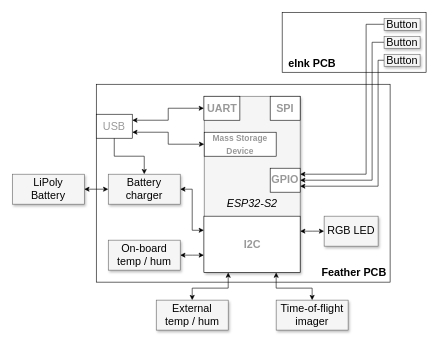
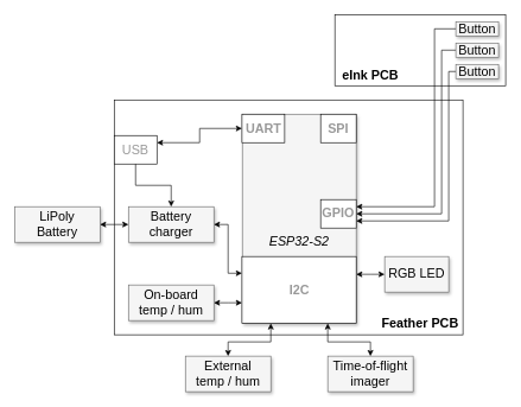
- <mxCell id="21" style="edgeStyle=orthogonalEdgeStyle;rounded=0;html=1;startArrow=classic;startFill=1;jettySize=auto;orthogonalLoop=1;fontSize=18;elbow=vertical;exitX=1;exitY=0.75;exitDx=0;exitDy=0;entryX=0;entryY=0.5;entryDx=0;entryDy=0;" edge="1" parent="1" source="17" target="18"><mxGeometry relative="1" as="geometry"><mxPoint x="240" y="210" as="sourcePoint" /><mxPoint x="349.5" y="190" as="targetPoint" /></mxGeometry></mxCell>
- <mxCell id="18" value="&lt;b&gt;&lt;font style=&quot;font-size: 14px;&quot;&gt;Mass Storage Device&lt;/font&gt;&lt;br&gt;&lt;/b&gt;" style="rounded=0;whiteSpace=wrap;html=1;fontSize=18;fontColor=#999999;" vertex="1" parent="1"><mxGeometry x="340" y="220" width="120" height="40" as="geometry" /></mxCell>
